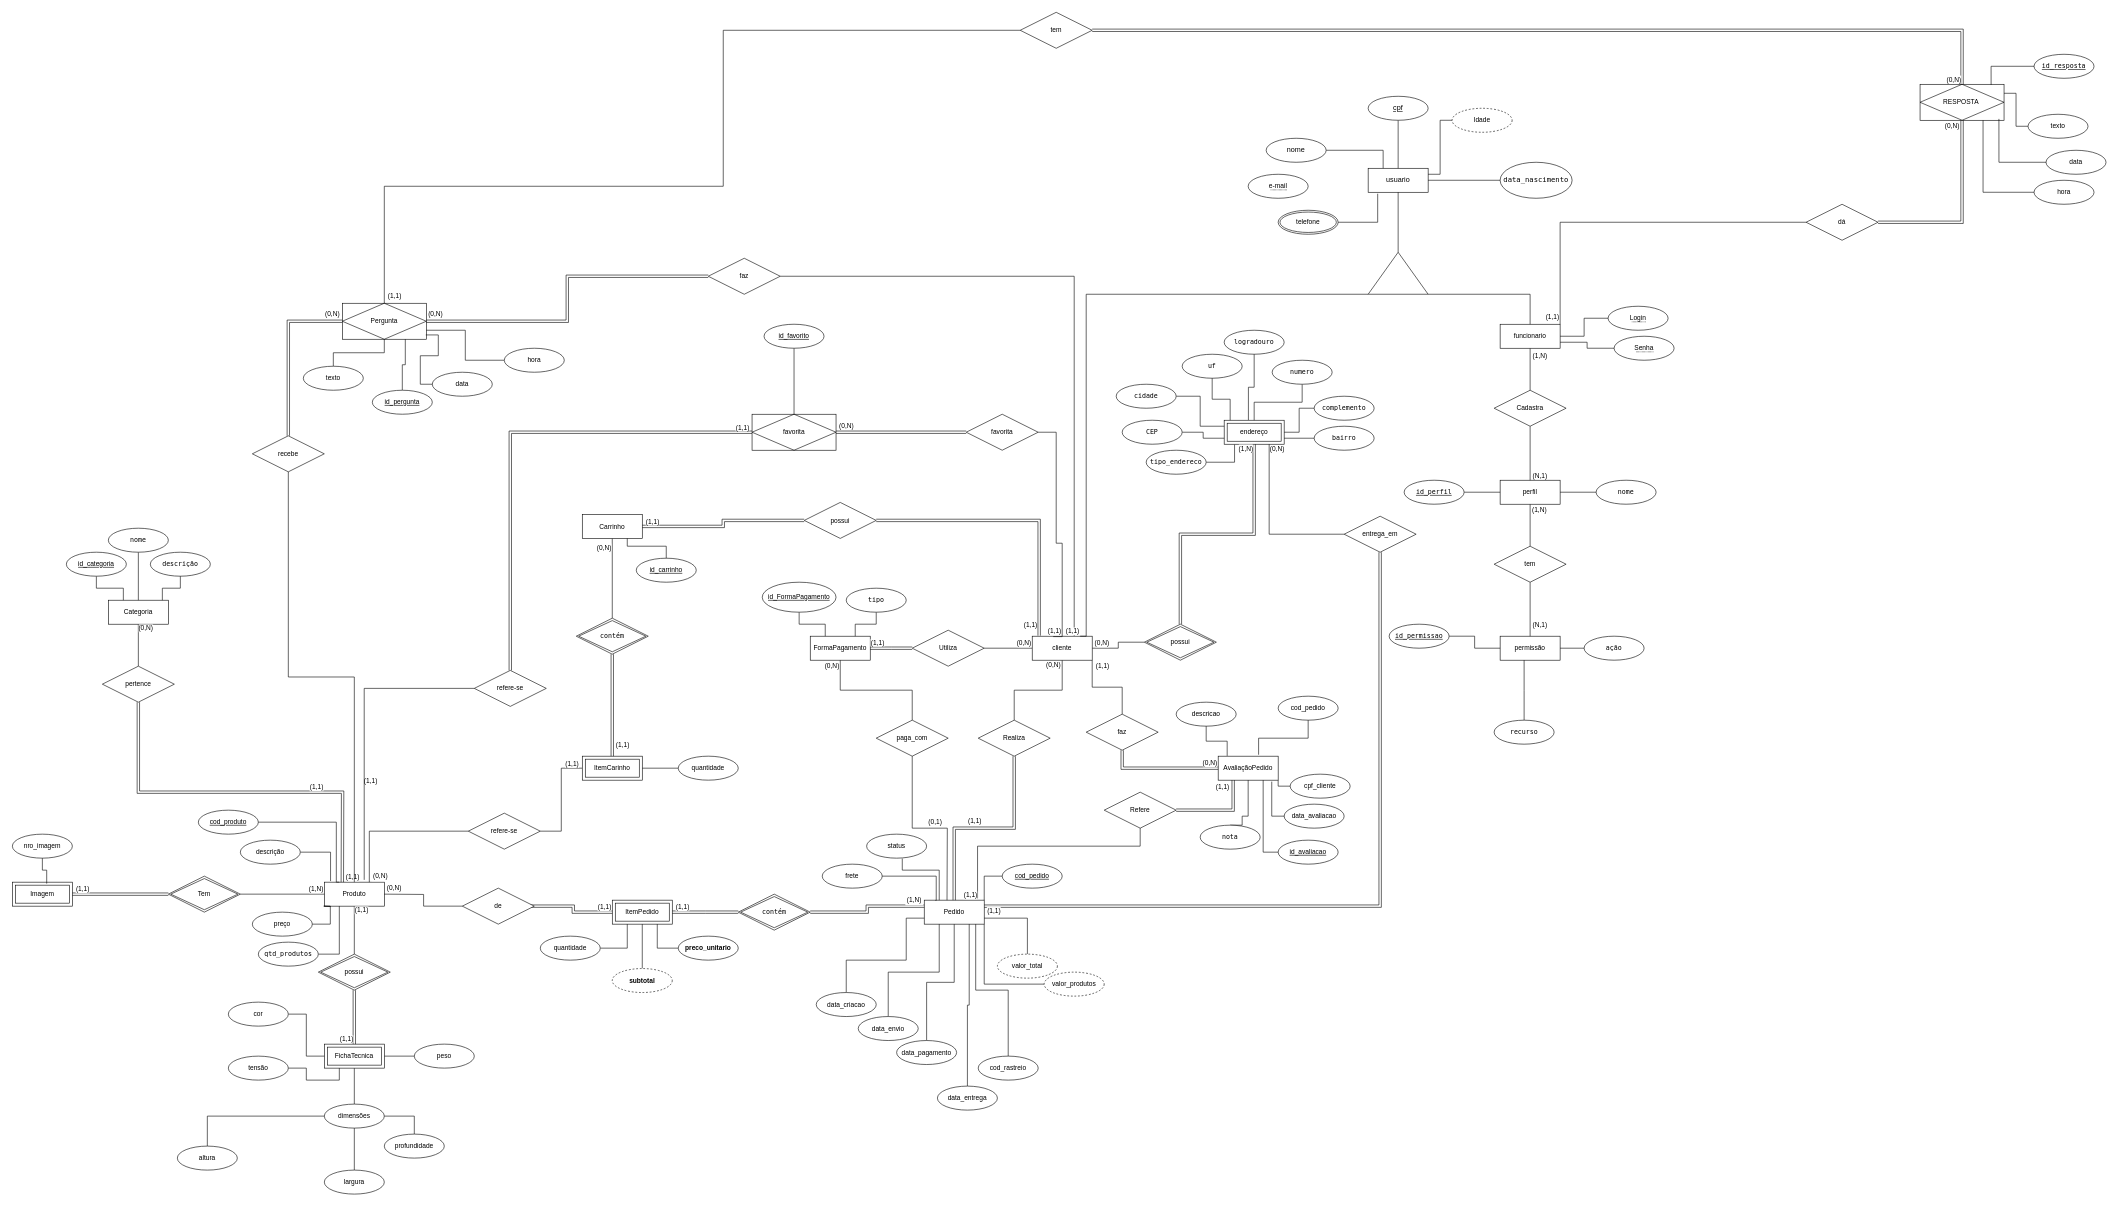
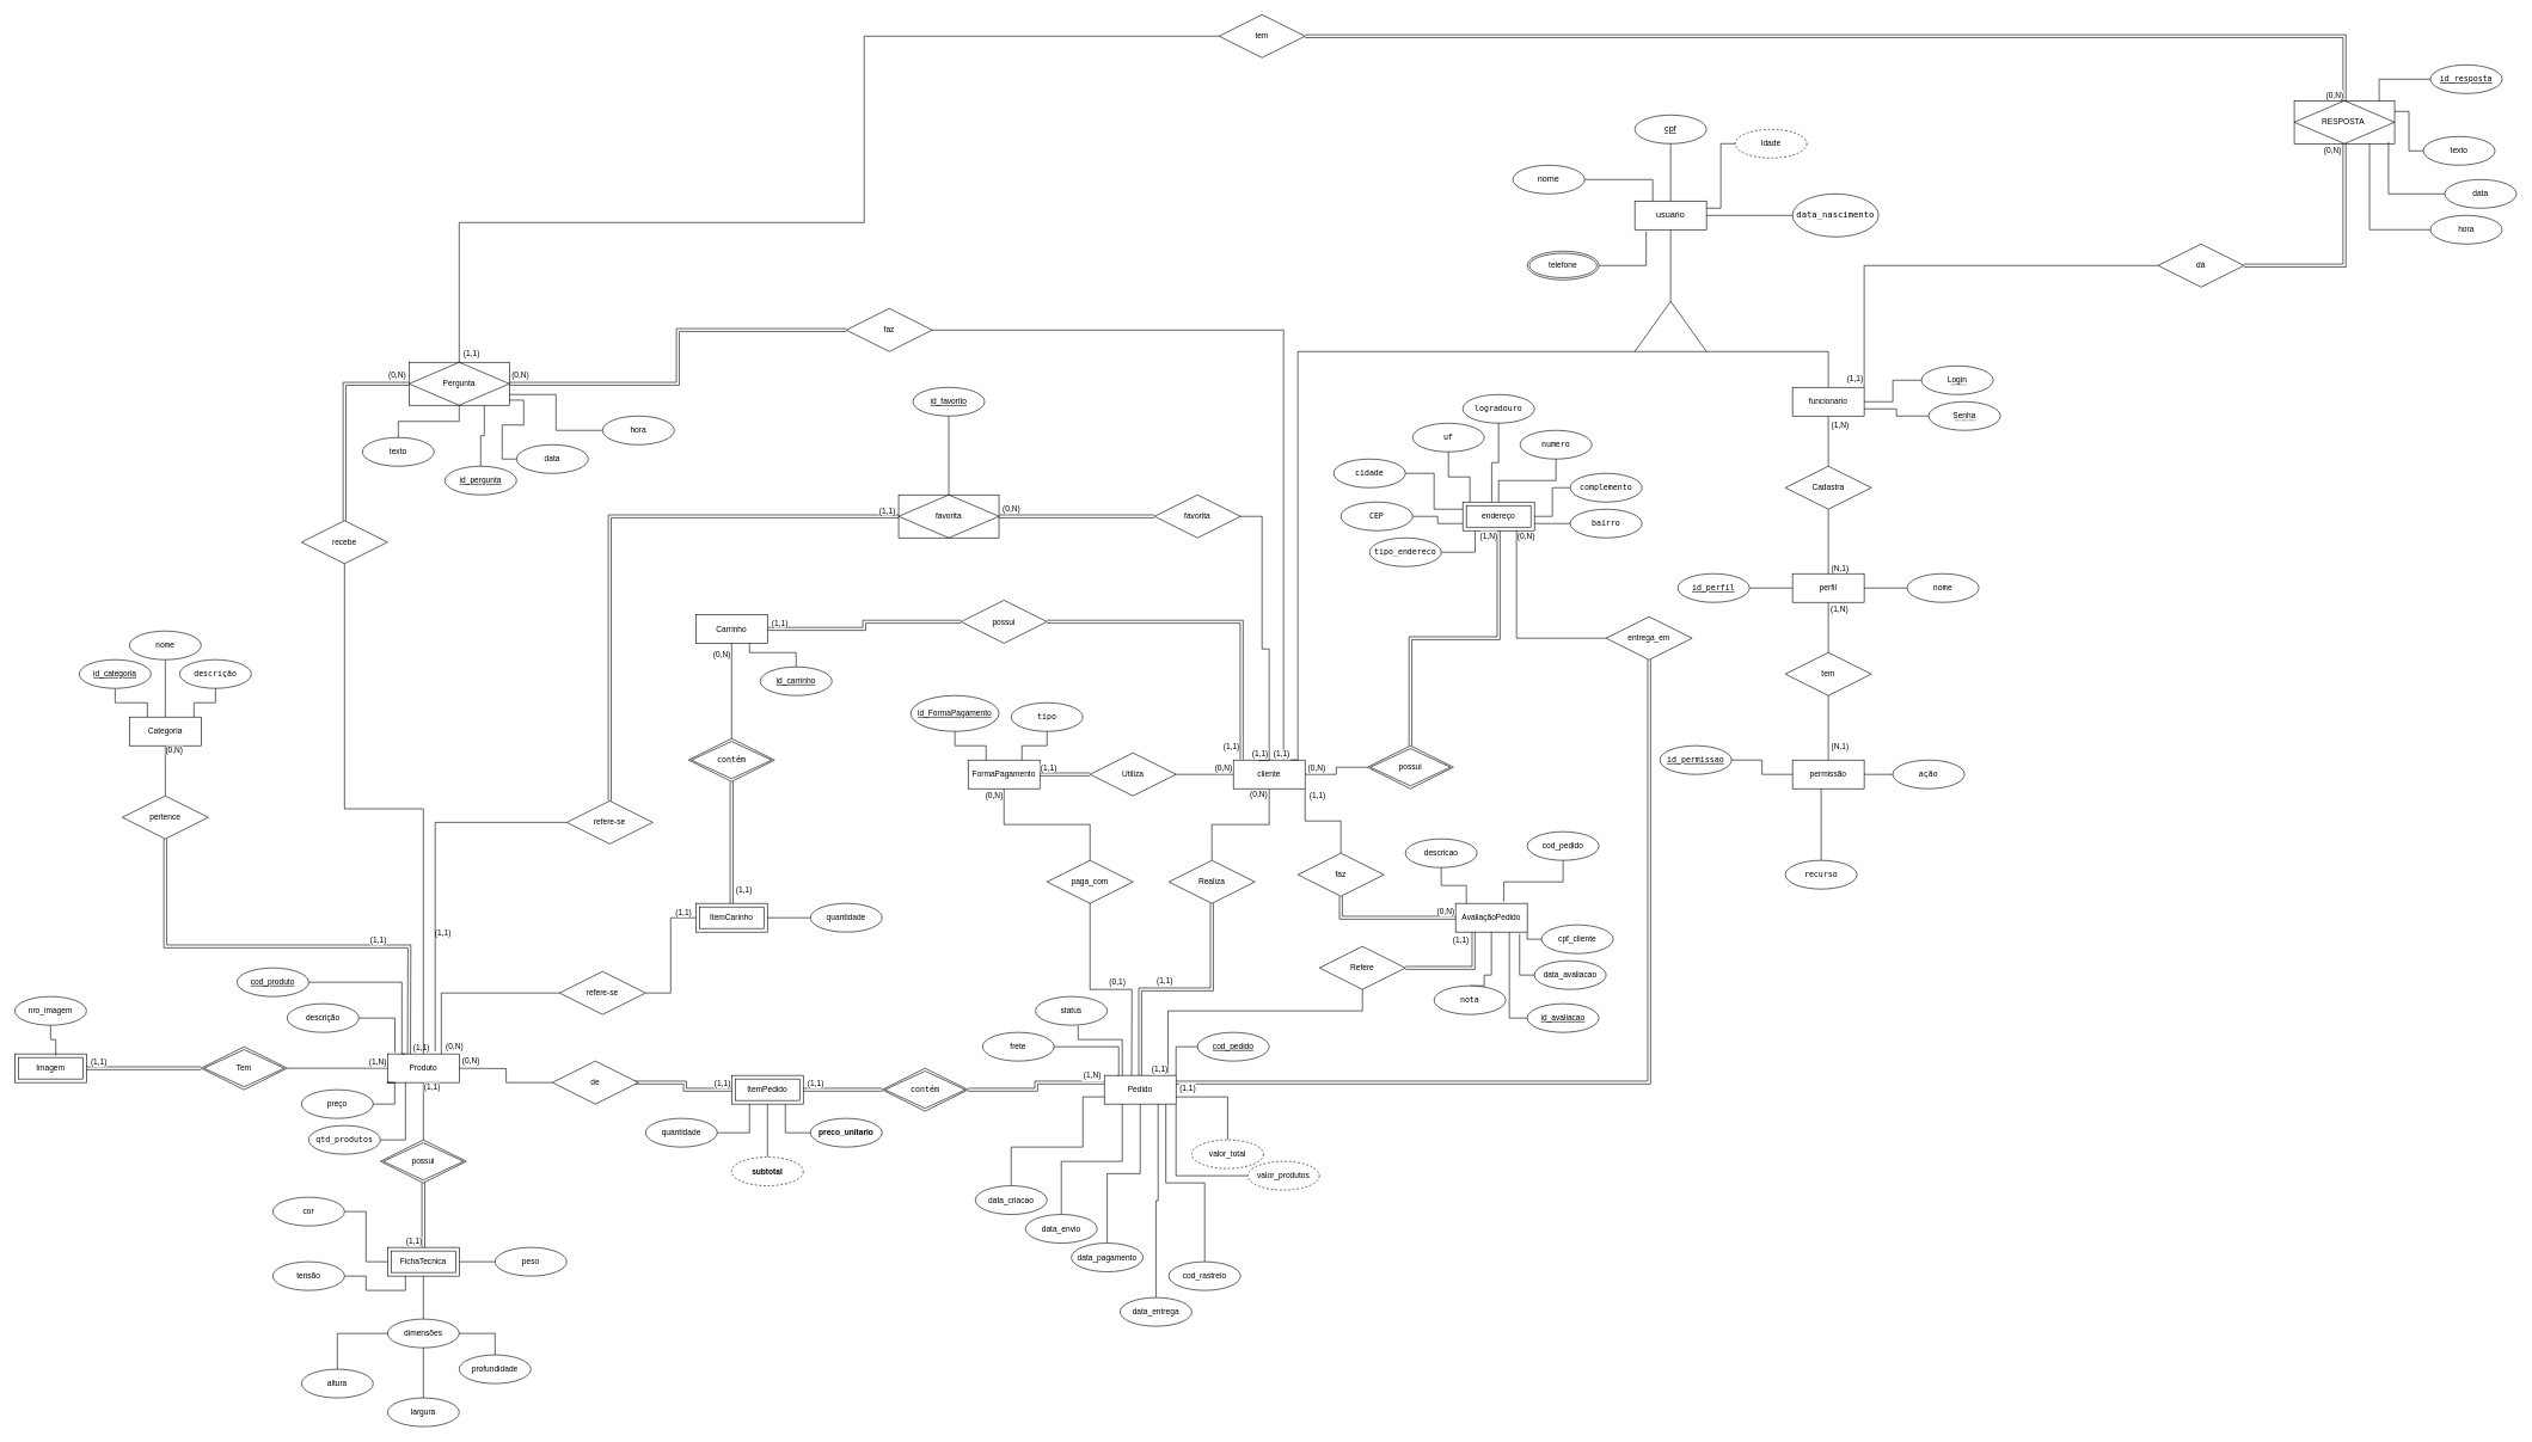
- <mxCell id="75" value="&lt;span style=&quot;border-bottom: 1px dotted&quot;&gt;e-mail&lt;/span&gt;" style="ellipse;whiteSpace=wrap;html=1;align=center;fontFamily=Helvetica;fontSize=11;fontColor=default;labelBackgroundColor=default;" vertex="1" parent="1"><mxGeometry x="2080" y="290" width="100" height="40" as="geometry" /></mxCell>
- <mxCell id="91" value="altura" style="ellipse;whiteSpace=wrap;html=1;align=center;fontFamily=Helvetica;fontSize=11;fontColor=default;labelBackgroundColor=default;container=0;" parent="77" vertex="1"><mxGeometry x="275" y="840" width="100" height="40" as="geometry" /></mxCell>
+ <mxCell id="91" value="altura" style="ellipse;whiteSpace=wrap;html=1;align=center;fontFamily=Helvetica;fontSize=11;fontColor=default;labelBackgroundColor=default;container=0;" parent="77" vertex="1"><mxGeometry x="400" y="840" width="100" height="40" as="geometry" /></mxCell>
